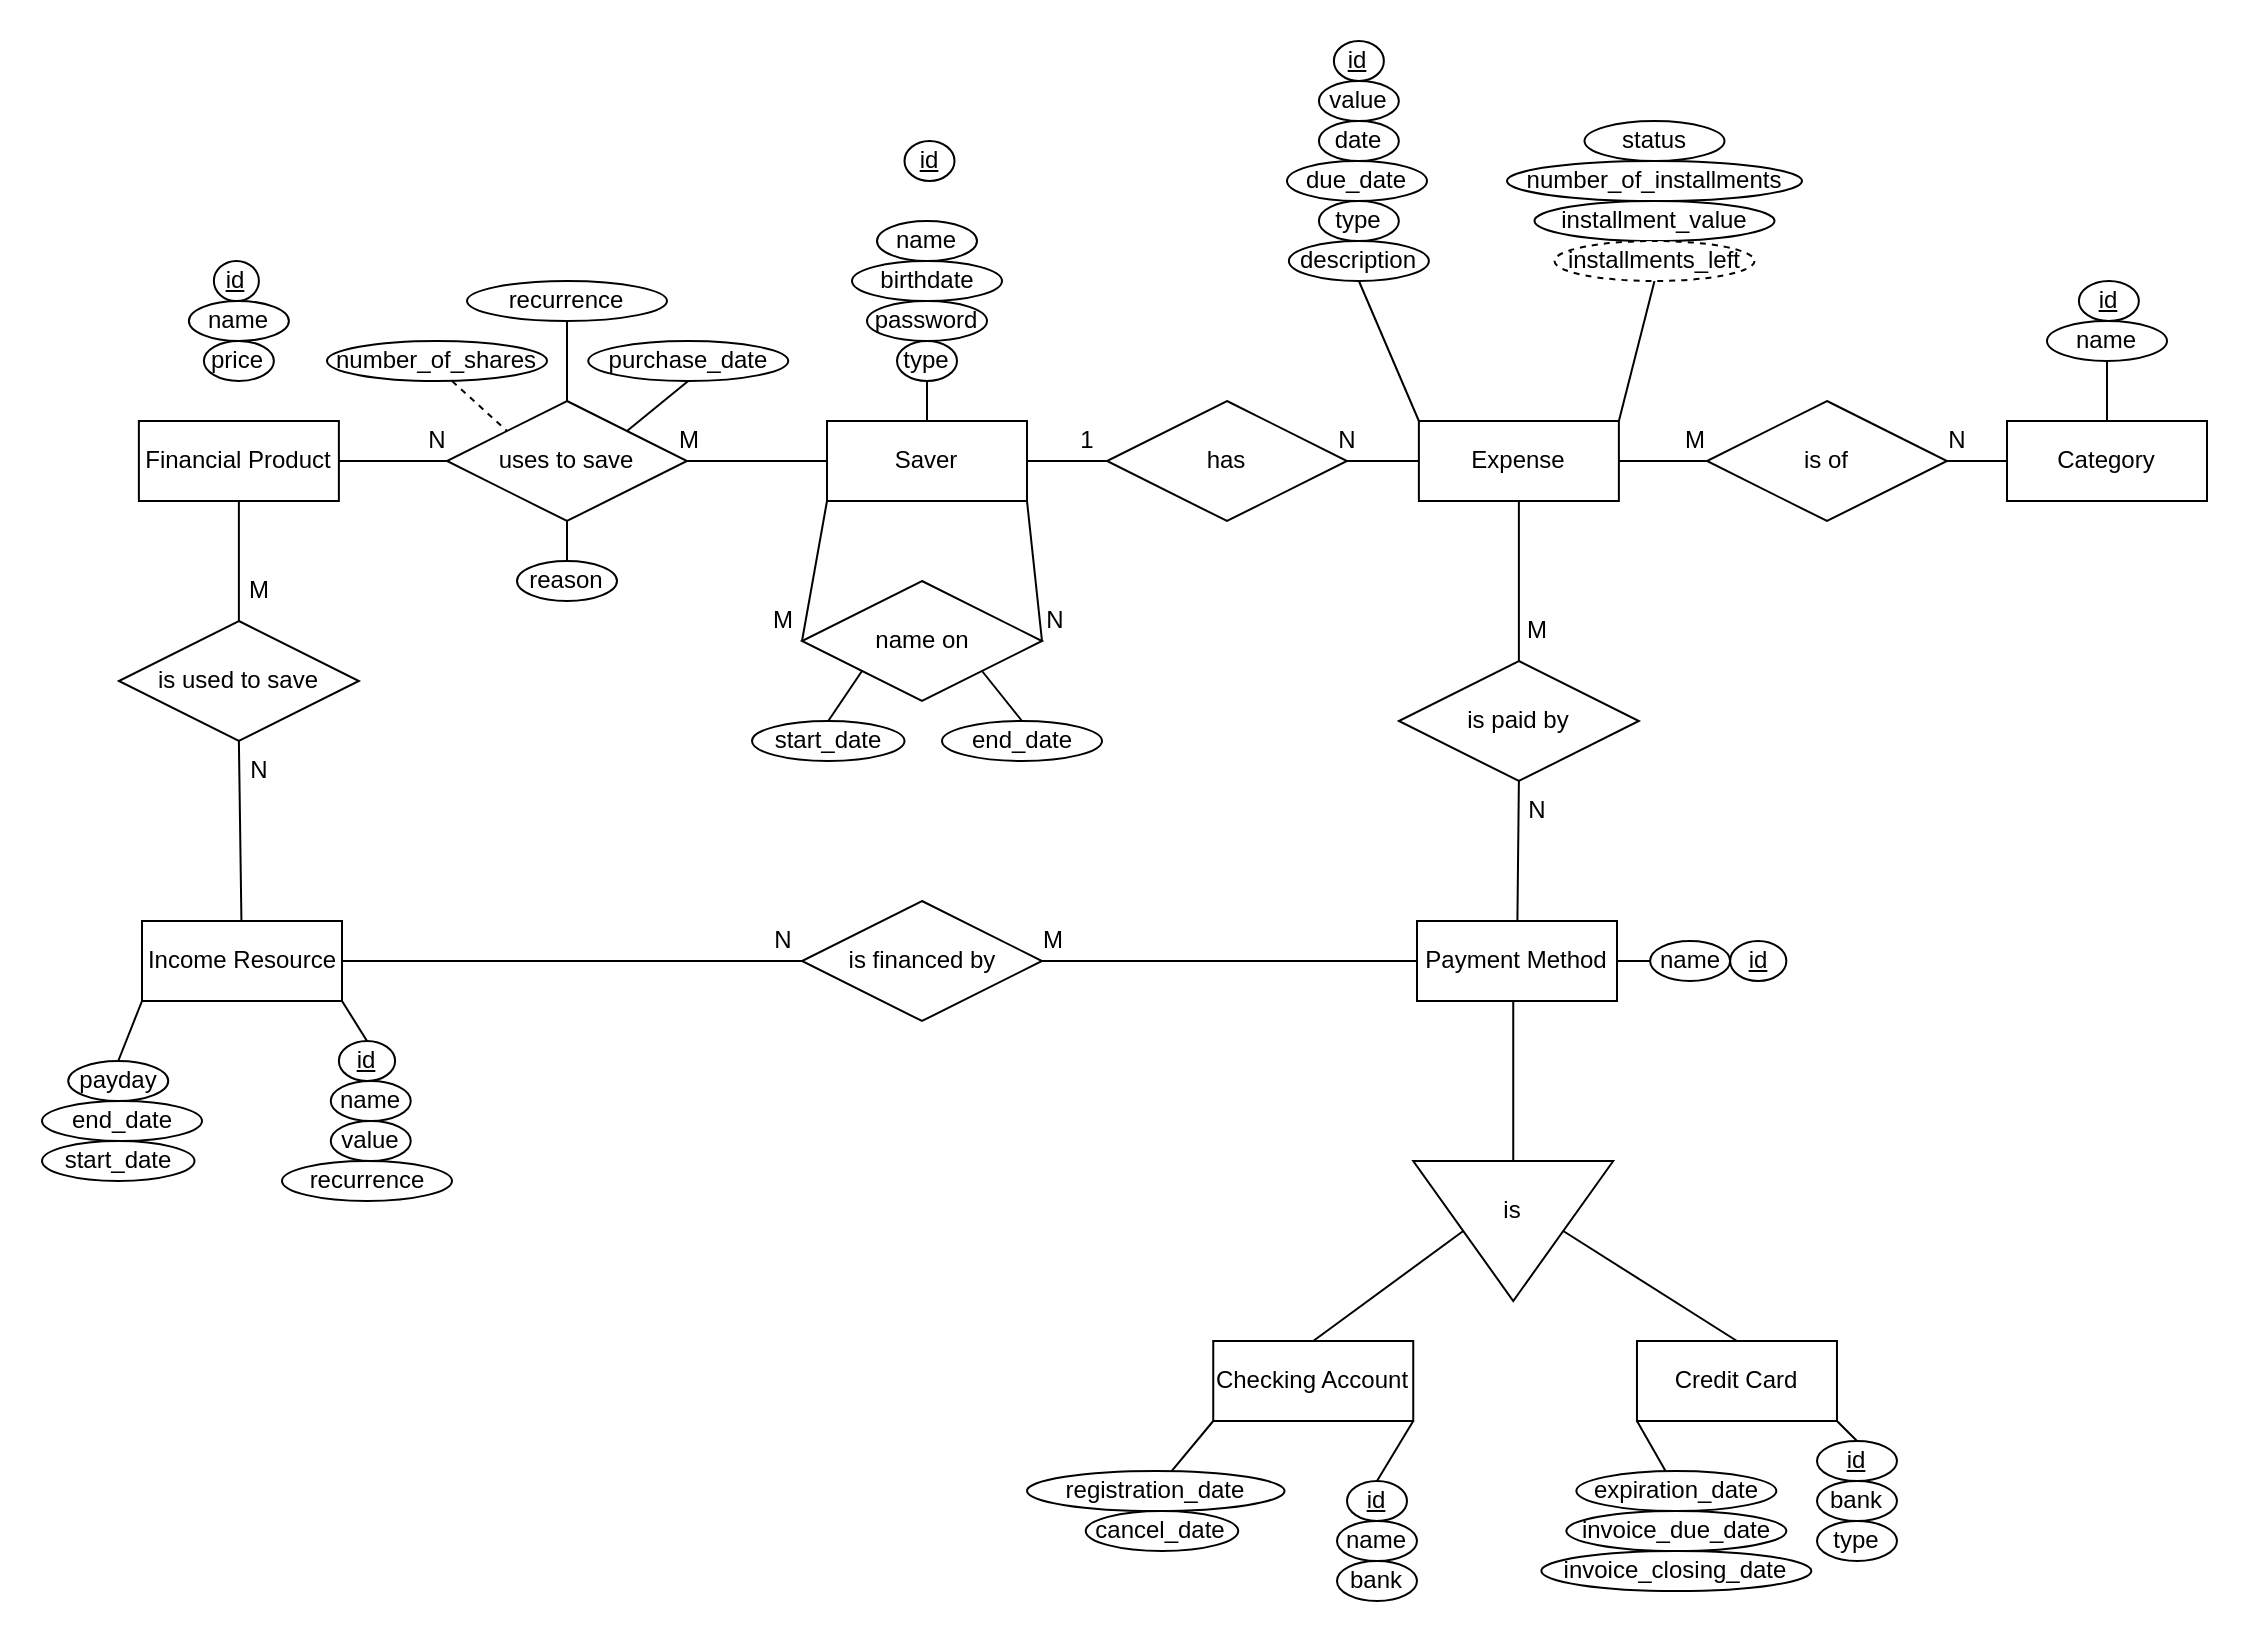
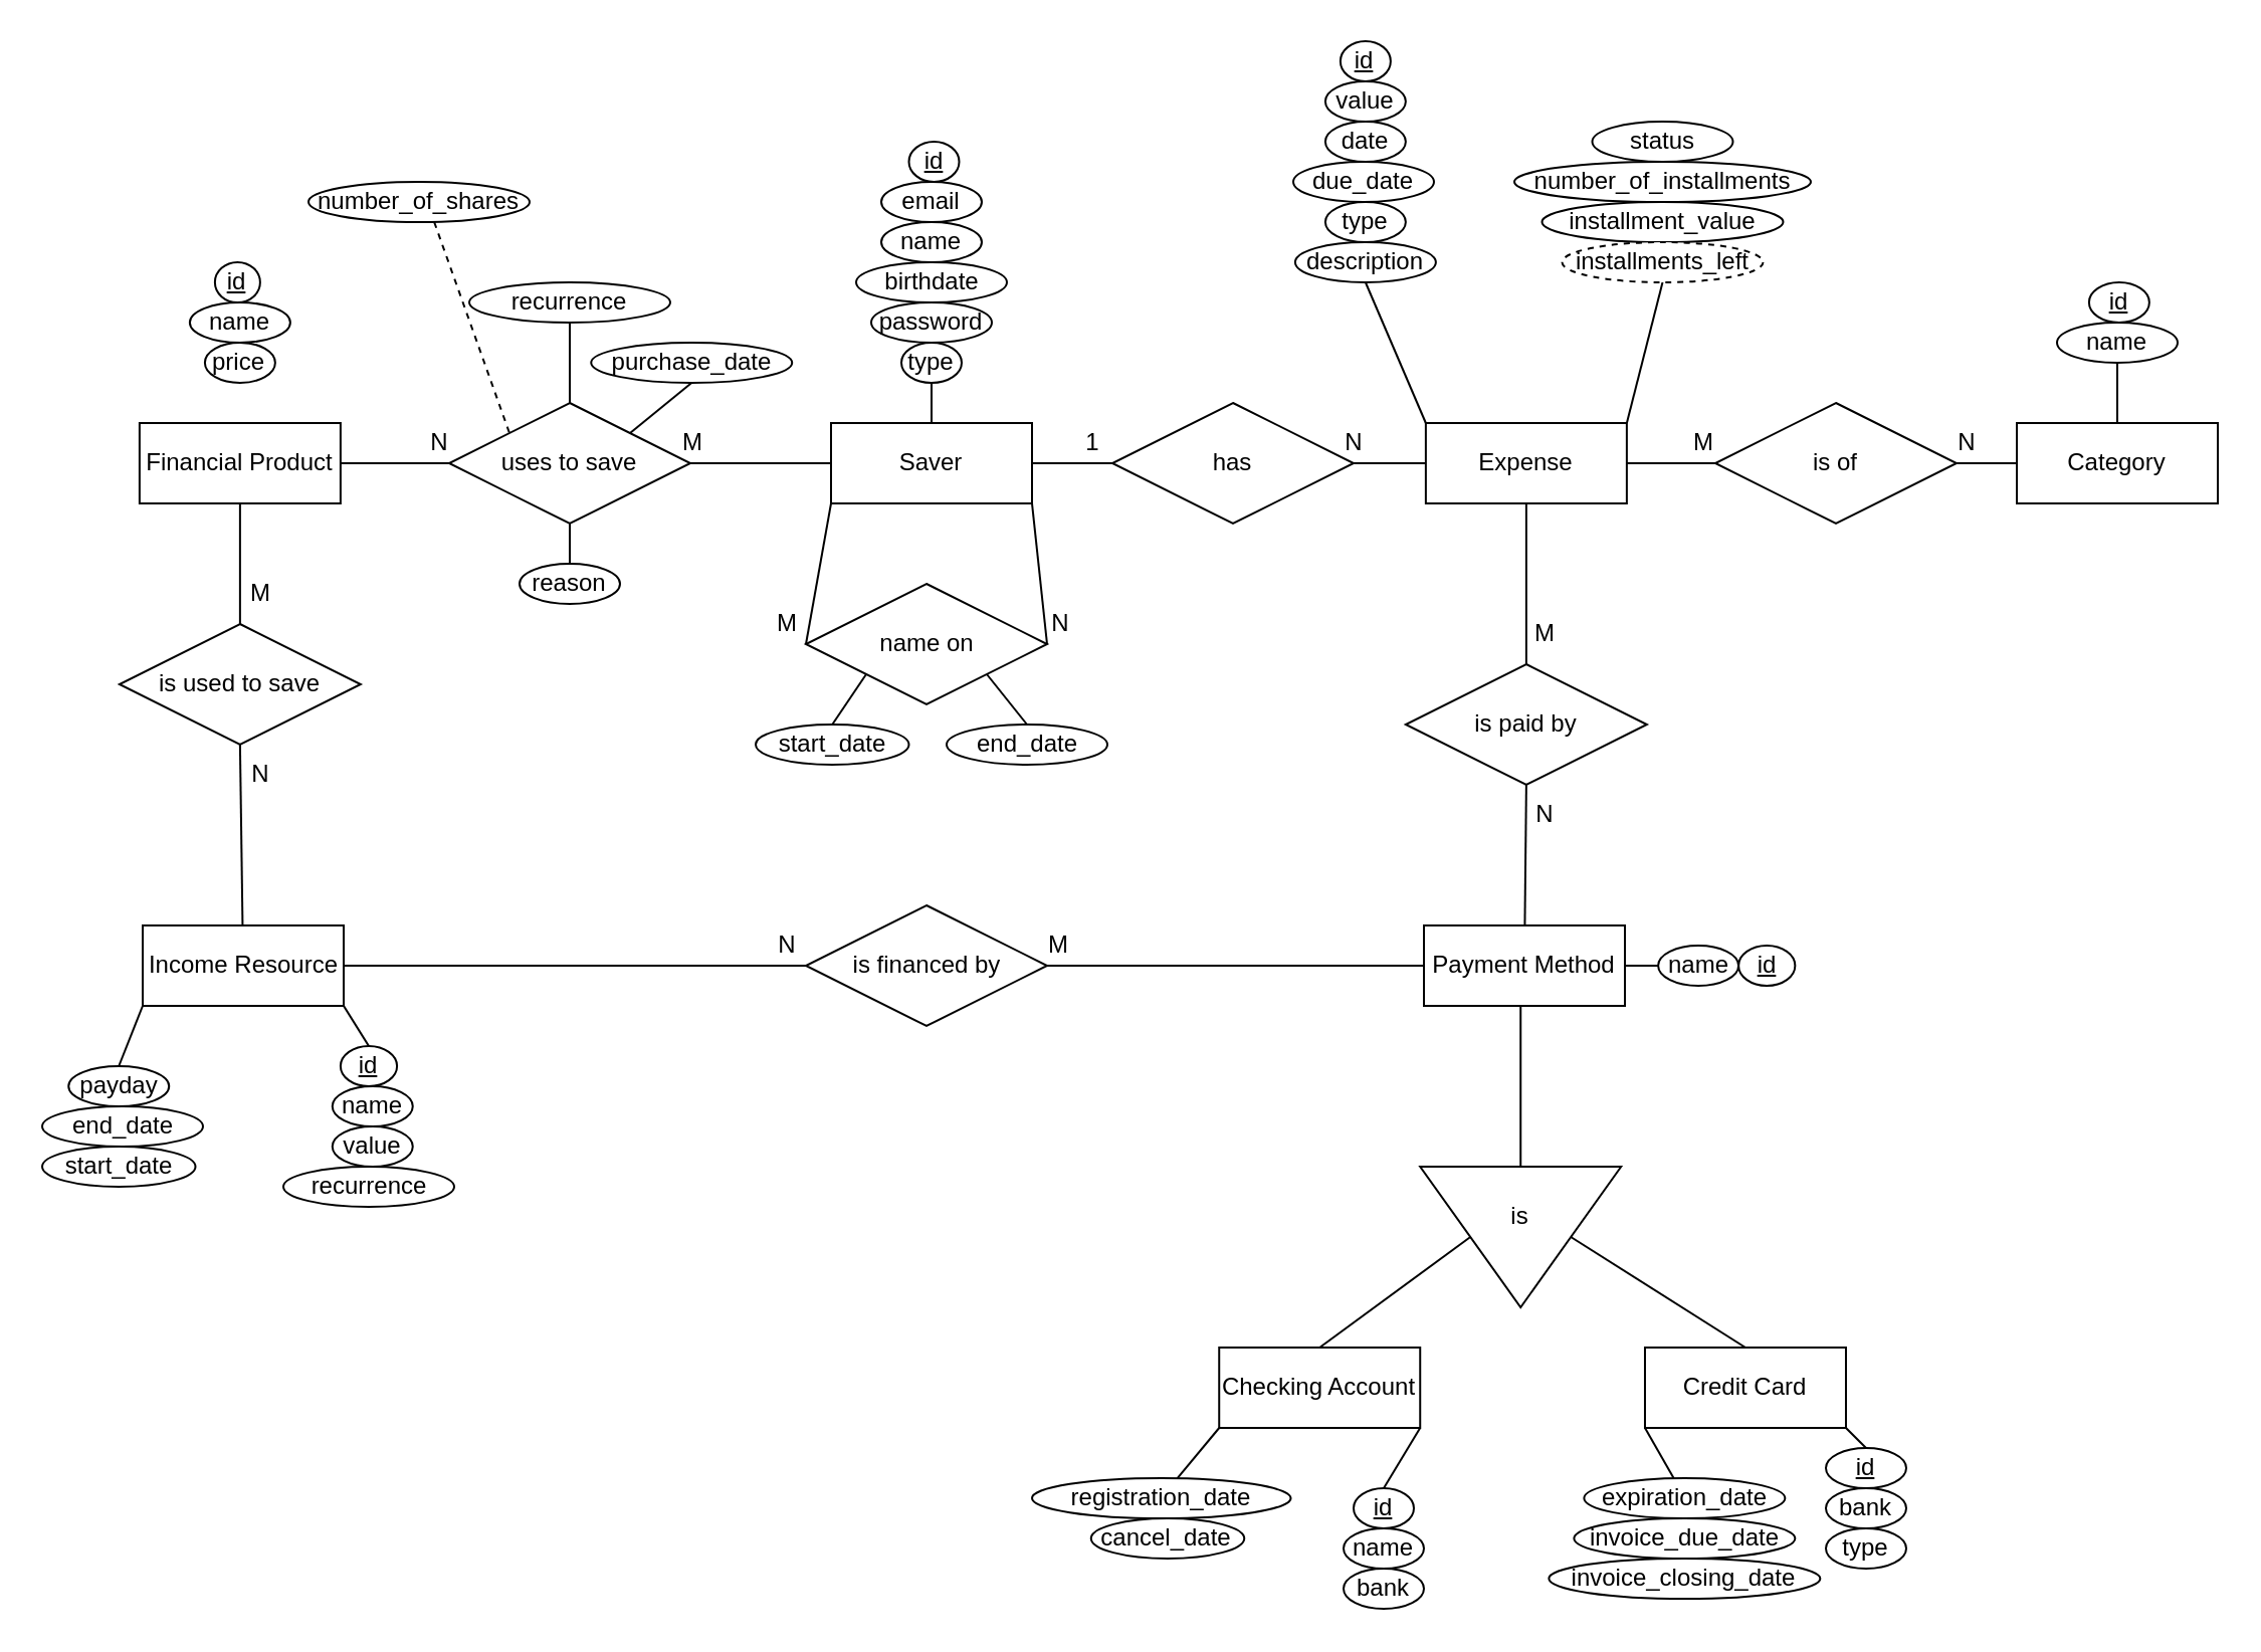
+ <mxCell id="112" value="email" style="ellipse;whiteSpace=wrap;html=1;align=center;" parent="1" vertex="1"><mxGeometry x="438" y="90" width="50" height="20" as="geometry" /></mxCell>
- <mxCell id="95" value="number_of_shares" style="ellipse;whiteSpace=wrap;html=1;align=center;" parent="1" vertex="1"><mxGeometry x="163" y="170" width="110" height="20" as="geometry" /></mxCell>
+ <mxCell id="95" value="number_of_shares" style="ellipse;whiteSpace=wrap;html=1;align=center;" parent="1" vertex="1"><mxGeometry x="153" y="90" width="110" height="20" as="geometry" /></mxCell>
